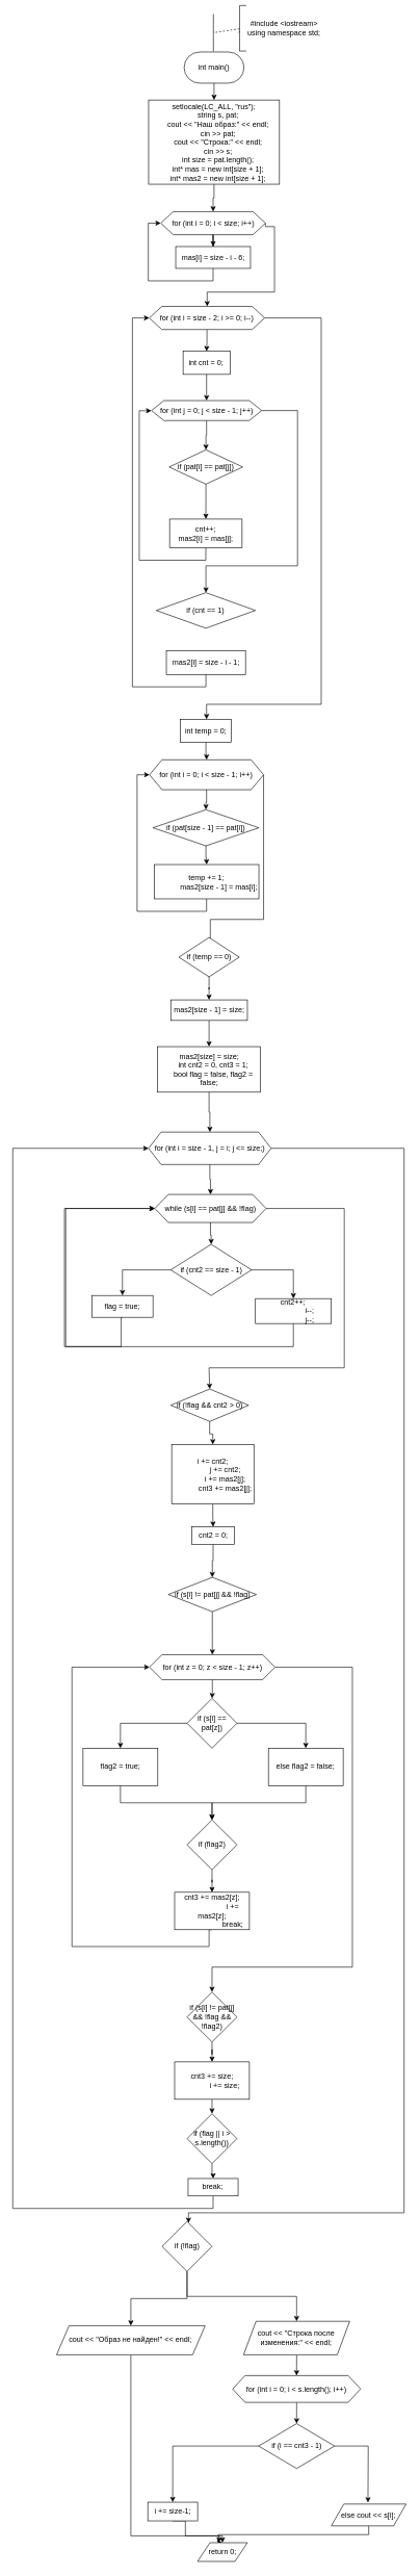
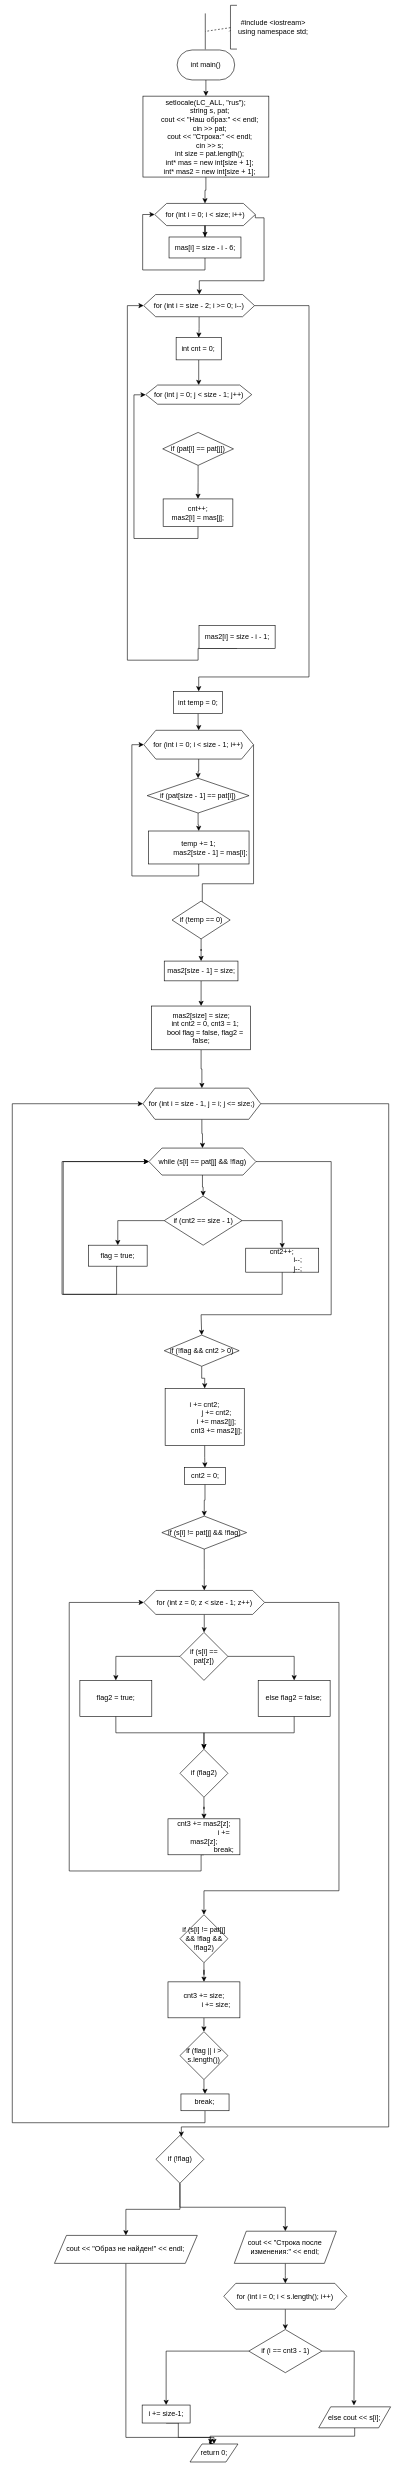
- <mxCell id="22" style="edgeStyle=orthogonalEdgeStyle;rounded=0;orthogonalLoop=1;jettySize=auto;html=1;exitX=1;exitY=0.5;exitDx=0;exitDy=0;" edge="1" parent="1" source="23" target="28"><mxGeometry relative="1" as="geometry"><mxPoint x="330" y="1234" as="targetPoint" /><Array as="points"><mxPoint x="477" y="656" /><mxPoint x="477" y="905" /><mxPoint x="330" y="905" /></Array></mxGeometry></mxCell>
- <mxCell id="21" style="edgeStyle=orthogonalEdgeStyle;rounded=0;orthogonalLoop=1;jettySize=auto;html=1;exitX=0.5;exitY=1;exitDx=0;exitDy=0;" edge="1" parent="1" source="23" target="25"><mxGeometry relative="1" as="geometry"><mxPoint x="331.667" y="1029" as="targetPoint" /></mxGeometry></mxCell>
- <mxCell id="28" value="if (cnt == 1)" style="rhombus;whiteSpace=wrap;html=1;" vertex="1" parent="1"><mxGeometry x="250.21" y="948" width="159.25" height="57" as="geometry" /></mxCell>
- <mxCell id="105" value="&#10;&#10;&lt;span style=&quot;color: rgb(0, 0, 0); font-family: helvetica; font-size: 12px; font-style: normal; font-weight: 400; letter-spacing: normal; text-align: center; text-indent: 0px; text-transform: none; word-spacing: 0px; background-color: rgb(255, 255, 255); display: inline; float: none;&quot;&gt;mas2[i] = size - i - 1;&lt;/span&gt;&#10;&#10;" style="rounded=0;whiteSpace=wrap;html=1;" vertex="1" parent="1"><mxGeometry x="266.5" y="1041" width="127" height="38.33" as="geometry" /></mxCell>
+ <mxCell id="105" value="&#10;&#10;&lt;span style=&quot;color: rgb(0, 0, 0); font-family: helvetica; font-size: 12px; font-style: normal; font-weight: 400; letter-spacing: normal; text-align: center; text-indent: 0px; text-transform: none; word-spacing: 0px; background-color: rgb(255, 255, 255); display: inline; float: none;&quot;&gt;mas2[i] = size - i - 1;&lt;/span&gt;&#10;&#10;" style="rounded=0;whiteSpace=wrap;html=1;" vertex="1" parent="1"><mxGeometry x="331.5" y="1041" width="127" height="38.33" as="geometry" /></mxCell>
